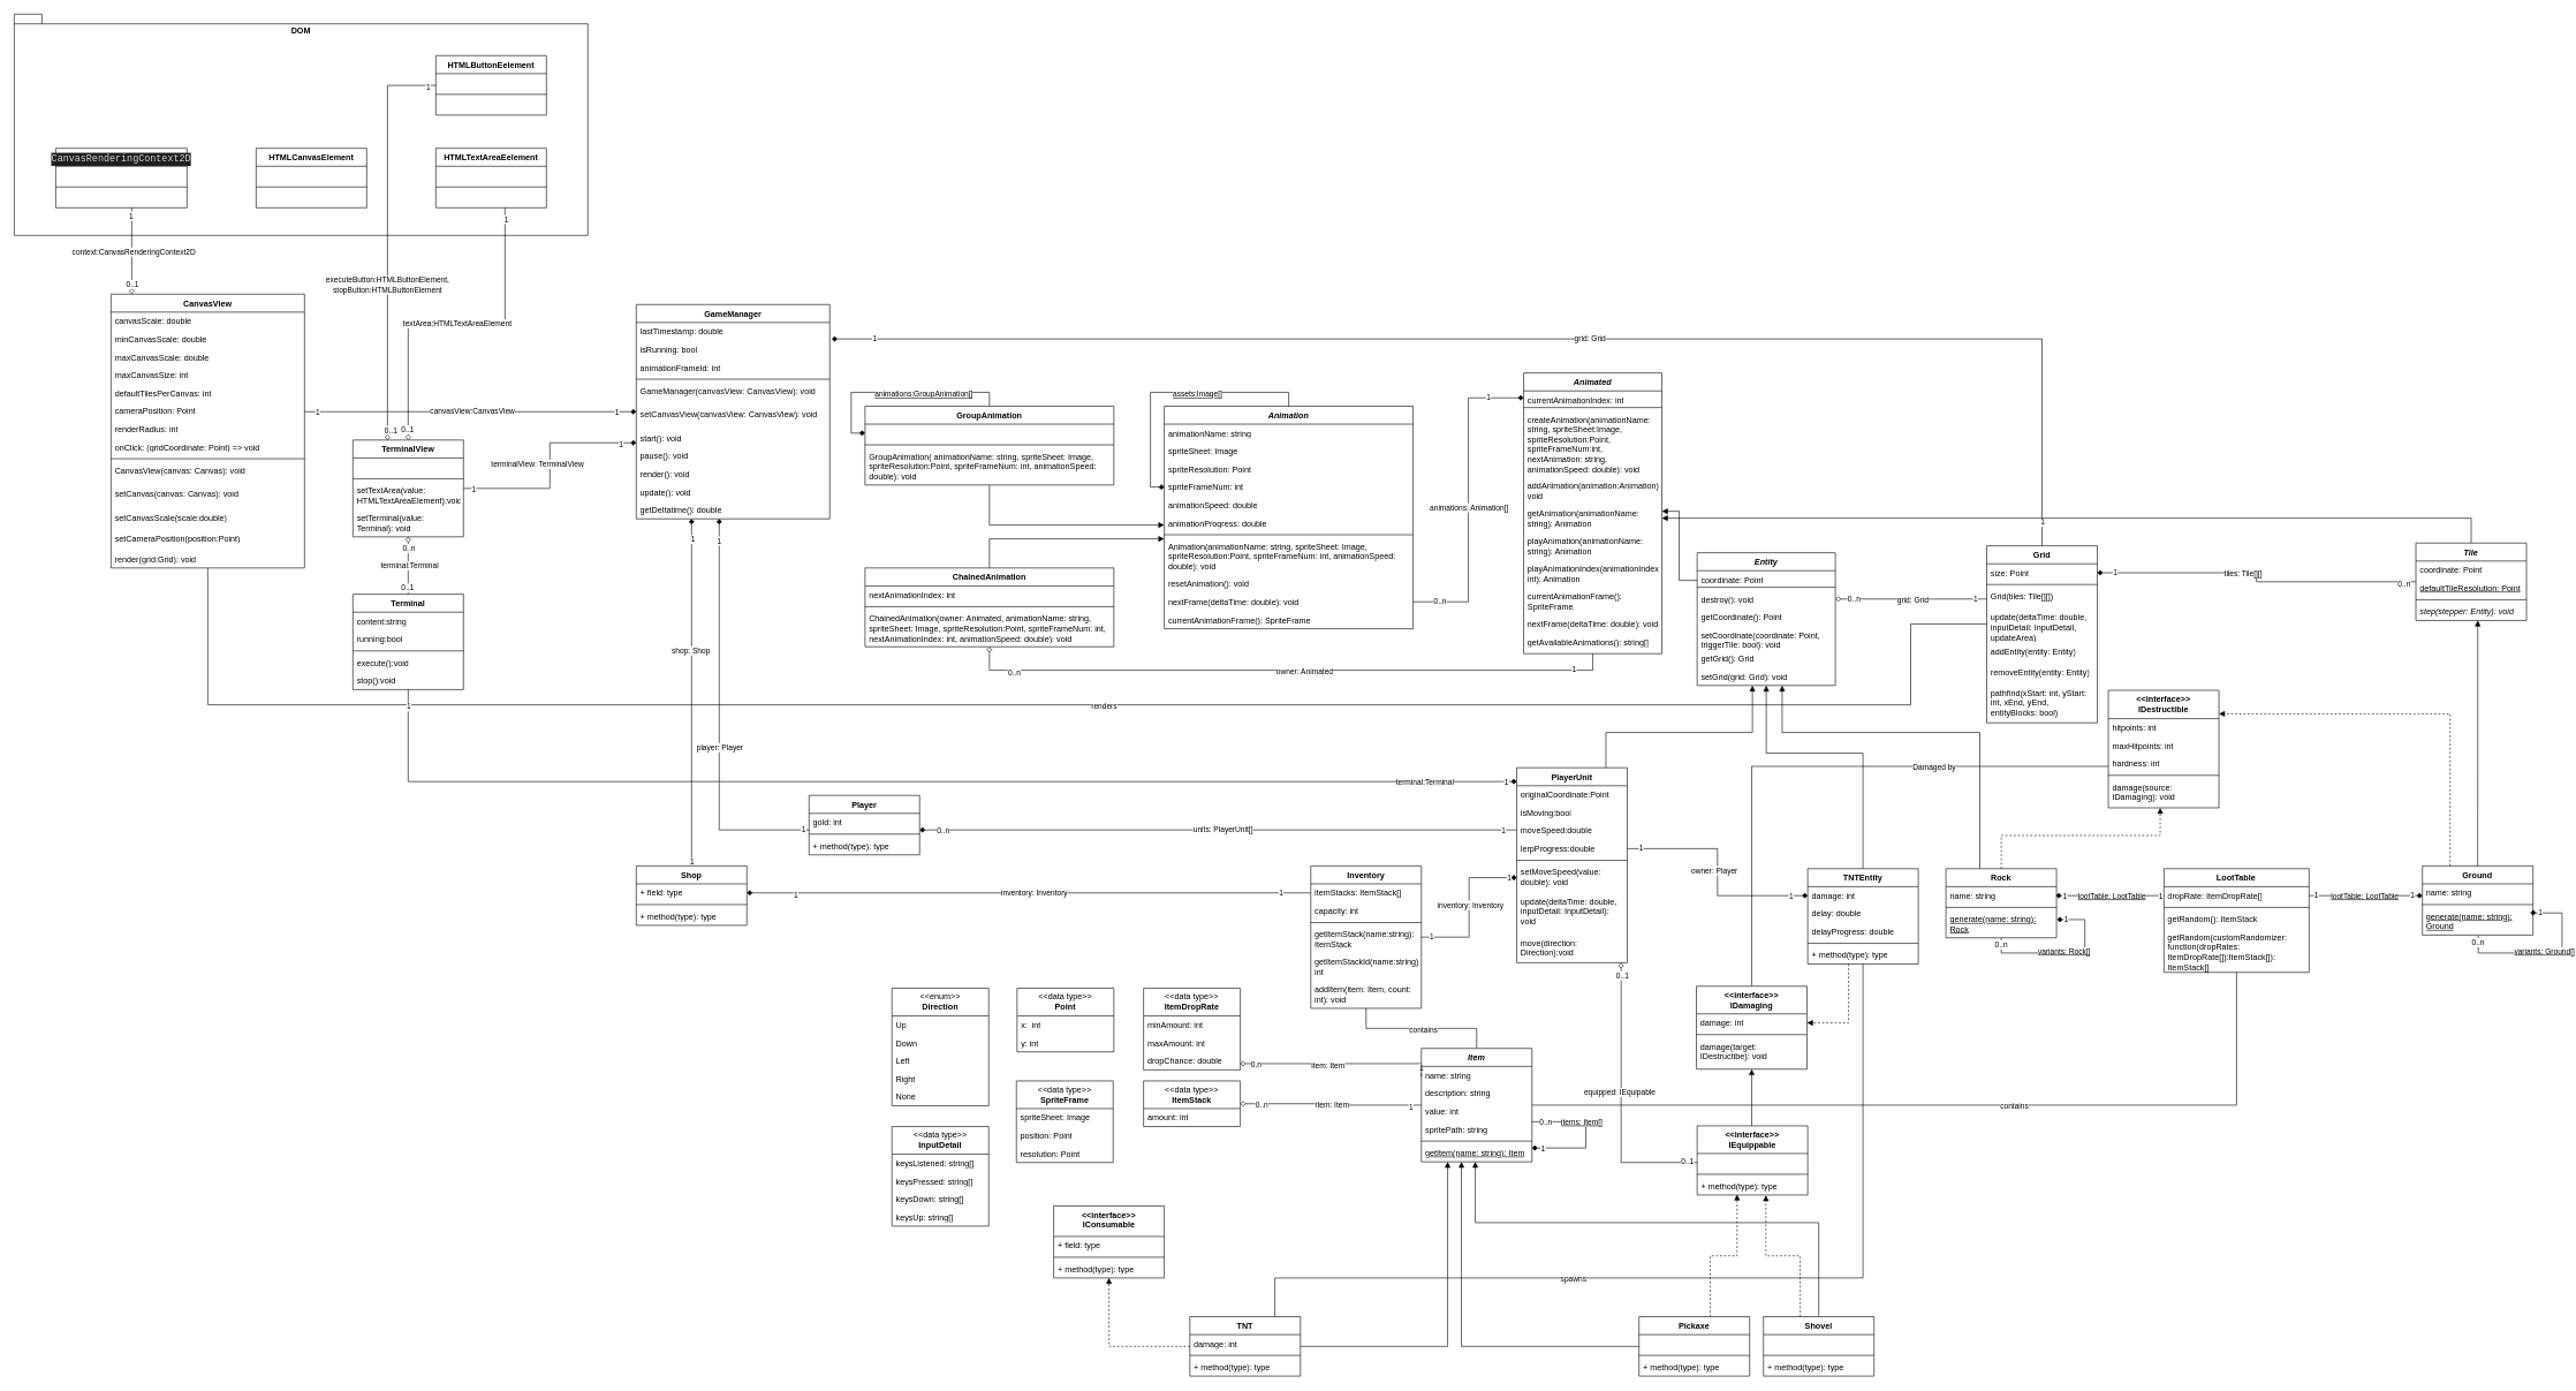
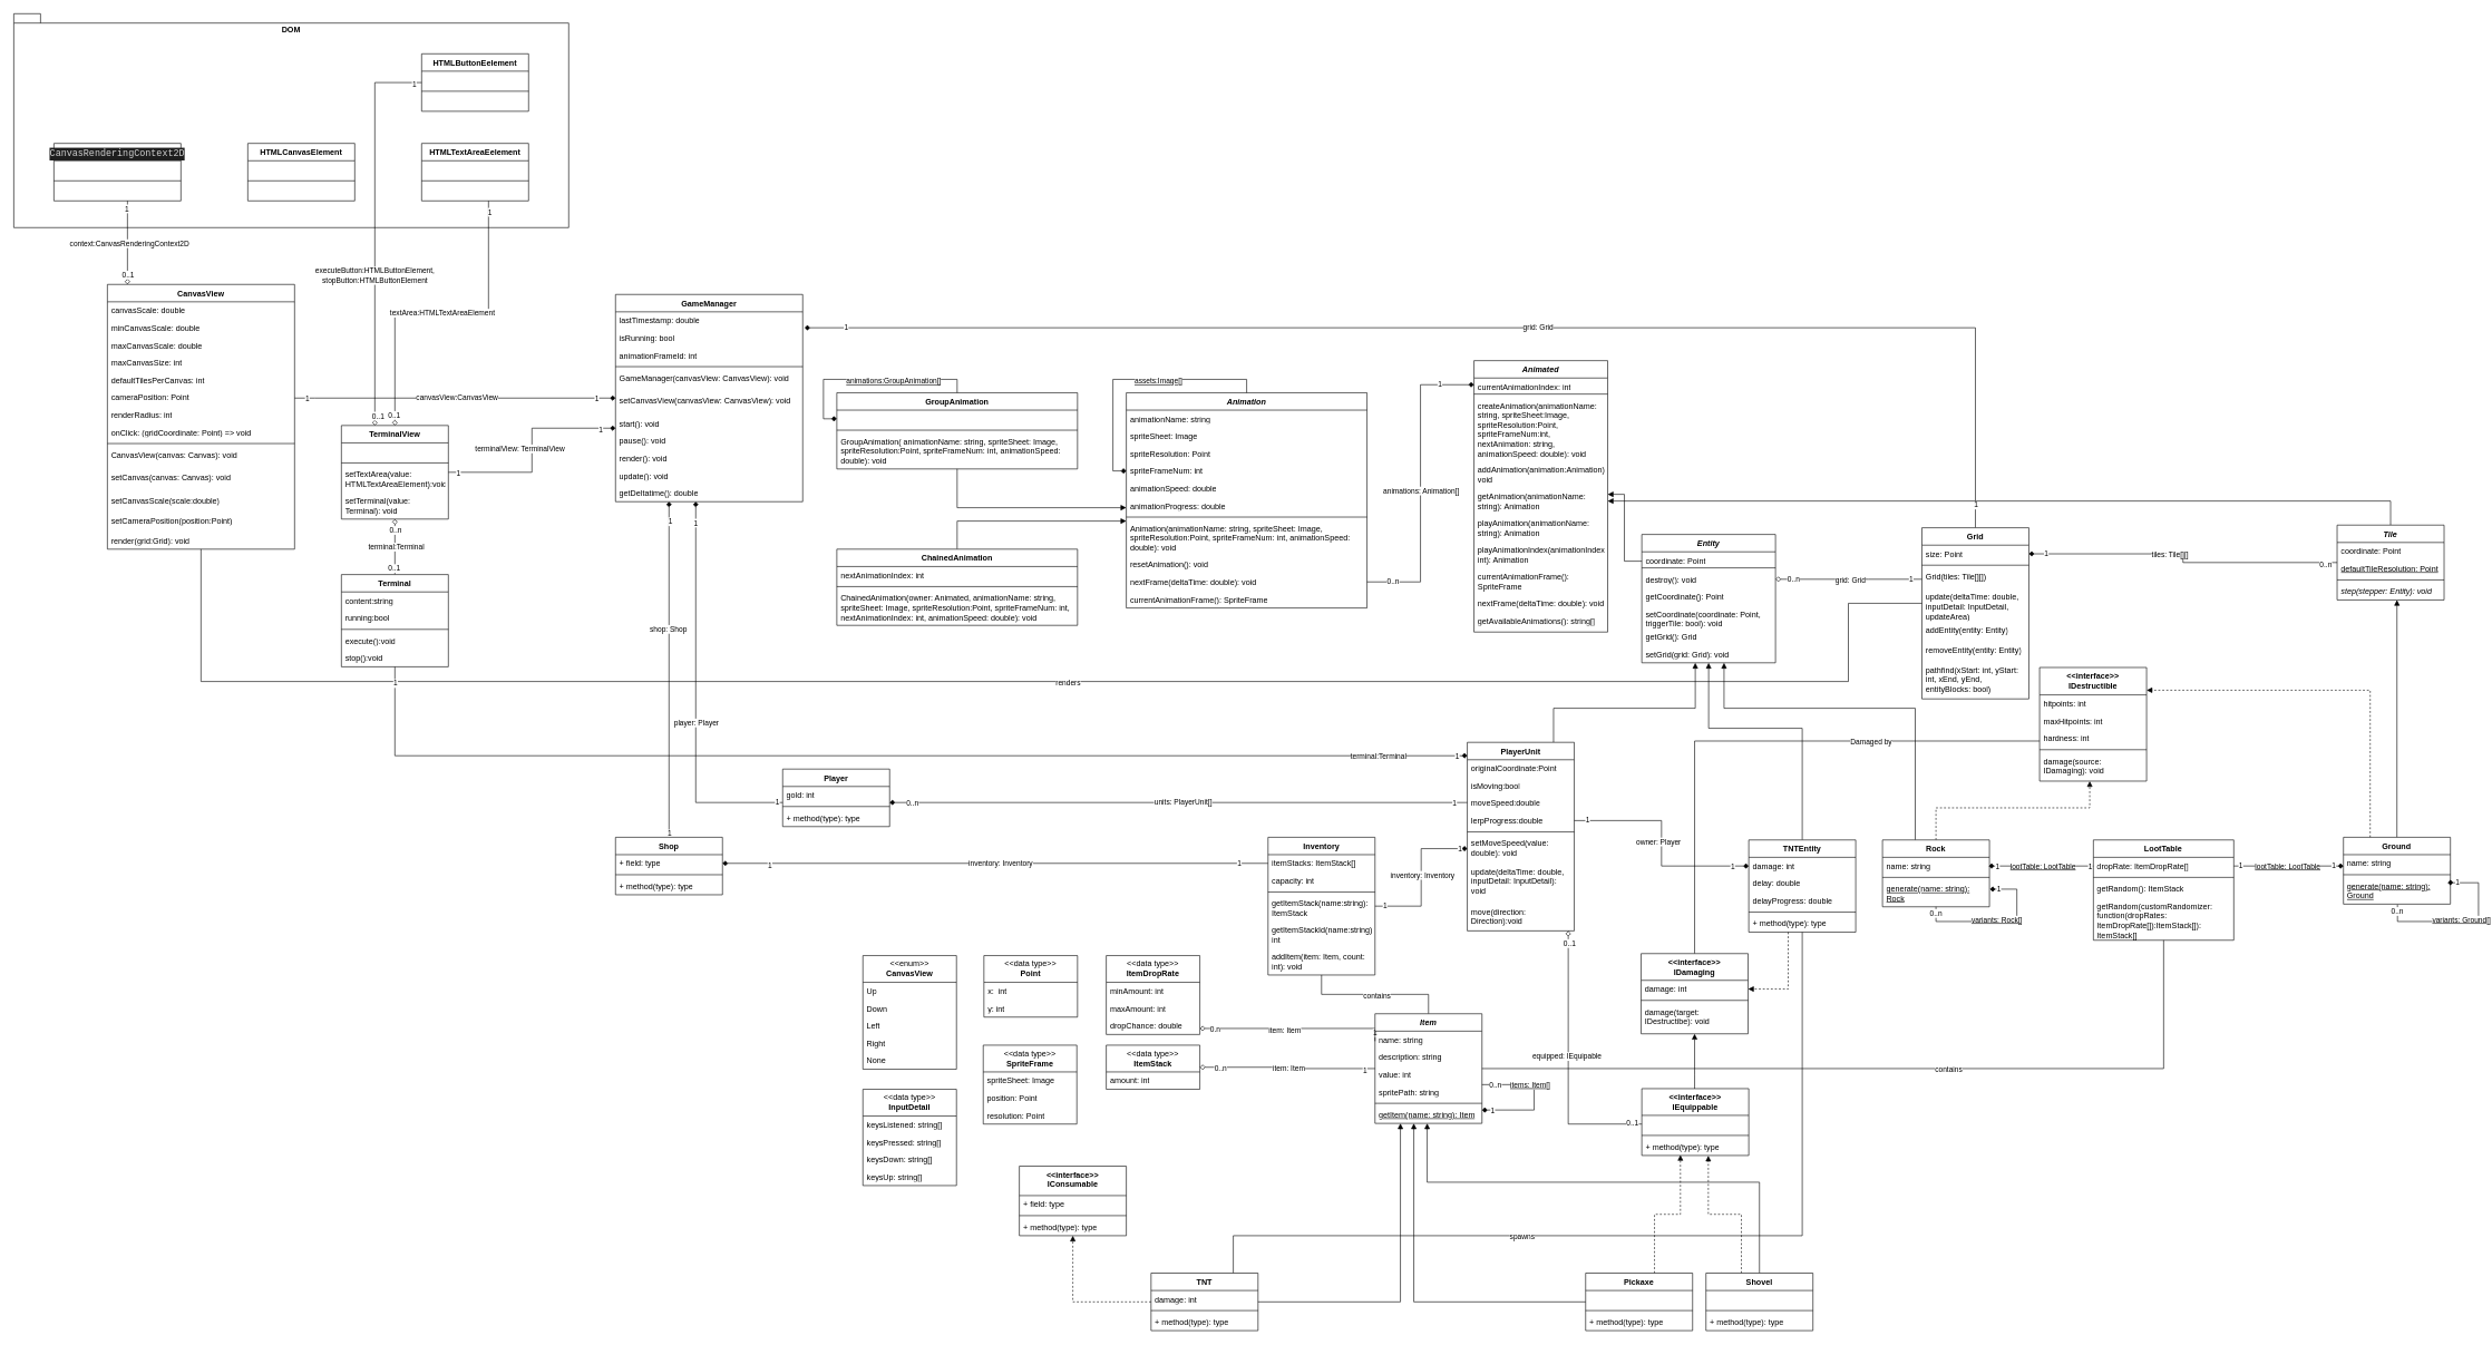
- <mxCell id="240" style="edgeStyle=orthogonalEdgeStyle;rounded=0;orthogonalLoop=1;jettySize=auto;html=1;endArrow=diamond;endFill=0;" parent="1" source="244" target="296" edge="1"><mxGeometry relative="1" as="geometry"><Array as="points"><mxPoint x="2304" y="969" /><mxPoint x="1431" y="969" /></Array></mxGeometry></mxCell>
- <mxCell id="241" value="0..n" style="edgeLabel;html=1;align=center;verticalAlign=middle;resizable=0;points=[];" parent="240" vertex="1" connectable="0"><mxGeometry x="0.874" y="-2" relative="1" as="geometry"><mxPoint x="10" y="4" as="offset" /></mxGeometry></mxCell>
- <mxCell id="242" value="1" style="edgeLabel;html=1;align=center;verticalAlign=middle;resizable=0;points=[];" parent="240" vertex="1" connectable="0"><mxGeometry x="-0.889" y="-2" relative="1" as="geometry"><mxPoint as="offset" /></mxGeometry></mxCell>
- <mxCell id="243" value="owner: Animated" style="edgeLabel;html=1;align=center;verticalAlign=middle;resizable=0;points=[];" parent="240" vertex="1" connectable="0"><mxGeometry x="-0.051" y="1" relative="1" as="geometry"><mxPoint as="offset" /></mxGeometry></mxCell>
- <mxCell id="300" value="&amp;lt;&amp;lt;enum&amp;gt;&amp;gt;&lt;br&gt;&lt;b&gt;Direction&lt;/b&gt;" style="swimlane;fontStyle=0;childLayout=stackLayout;horizontal=1;startSize=40;fillColor=none;horizontalStack=0;resizeParent=1;resizeParentMax=0;resizeLast=0;collapsible=1;marginBottom=0;whiteSpace=wrap;html=1;" vertex="1" parent="1"><mxGeometry x="1290" y="1429" width="140" height="170" as="geometry" /></mxCell>
+ <mxCell id="300" value="&amp;lt;&amp;lt;enum&amp;gt;&amp;gt;&lt;br&gt;&lt;b&gt;CanvasView&lt;/b&gt;" style="swimlane;fontStyle=0;childLayout=stackLayout;horizontal=1;startSize=40;fillColor=none;horizontalStack=0;resizeParent=1;resizeParentMax=0;resizeLast=0;collapsible=1;marginBottom=0;whiteSpace=wrap;html=1;" vertex="1" parent="1"><mxGeometry x="1290" y="1429" width="140" height="170" as="geometry" /></mxCell>
